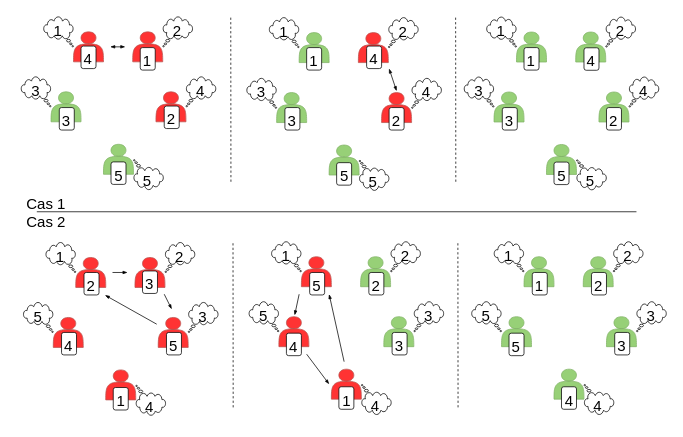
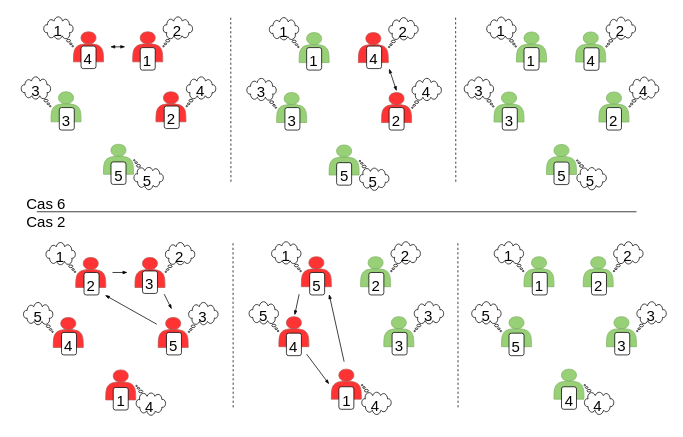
- <mxCell id="165" value="&lt;div style=&quot;font-size: 20px;&quot;&gt;&lt;font style=&quot;font-size: 20px;&quot;&gt;Cas 1&lt;/font&gt;&lt;/div&gt;&lt;div style=&quot;font-size: 20px;&quot;&gt;&lt;font style=&quot;font-size: 20px;&quot;&gt;Cas 2&lt;font style=&quot;font-size: 20px;&quot;&gt;&lt;br&gt;&lt;/font&gt;&lt;/font&gt;&lt;/div&gt;" style="text;html=1;align=center;verticalAlign=middle;resizable=0;points=[];autosize=1;strokeColor=none;fillColor=none;" vertex="1" parent="1"><mxGeometry x="20" y="252.5" width="80" height="60" as="geometry" /></mxCell>
+ <mxCell id="165" value="&lt;div style=&quot;font-size: 20px;&quot;&gt;&lt;font style=&quot;font-size: 20px;&quot;&gt;Cas 6&lt;/font&gt;&lt;/div&gt;&lt;div style=&quot;font-size: 20px;&quot;&gt;&lt;font style=&quot;font-size: 20px;&quot;&gt;Cas 2&lt;font style=&quot;font-size: 20px;&quot;&gt;&lt;br&gt;&lt;/font&gt;&lt;/font&gt;&lt;/div&gt;" style="text;html=1;align=center;verticalAlign=middle;resizable=0;points=[];autosize=1;strokeColor=none;fillColor=none;" vertex="1" parent="1"><mxGeometry x="20" y="252.5" width="80" height="60" as="geometry" /></mxCell>
